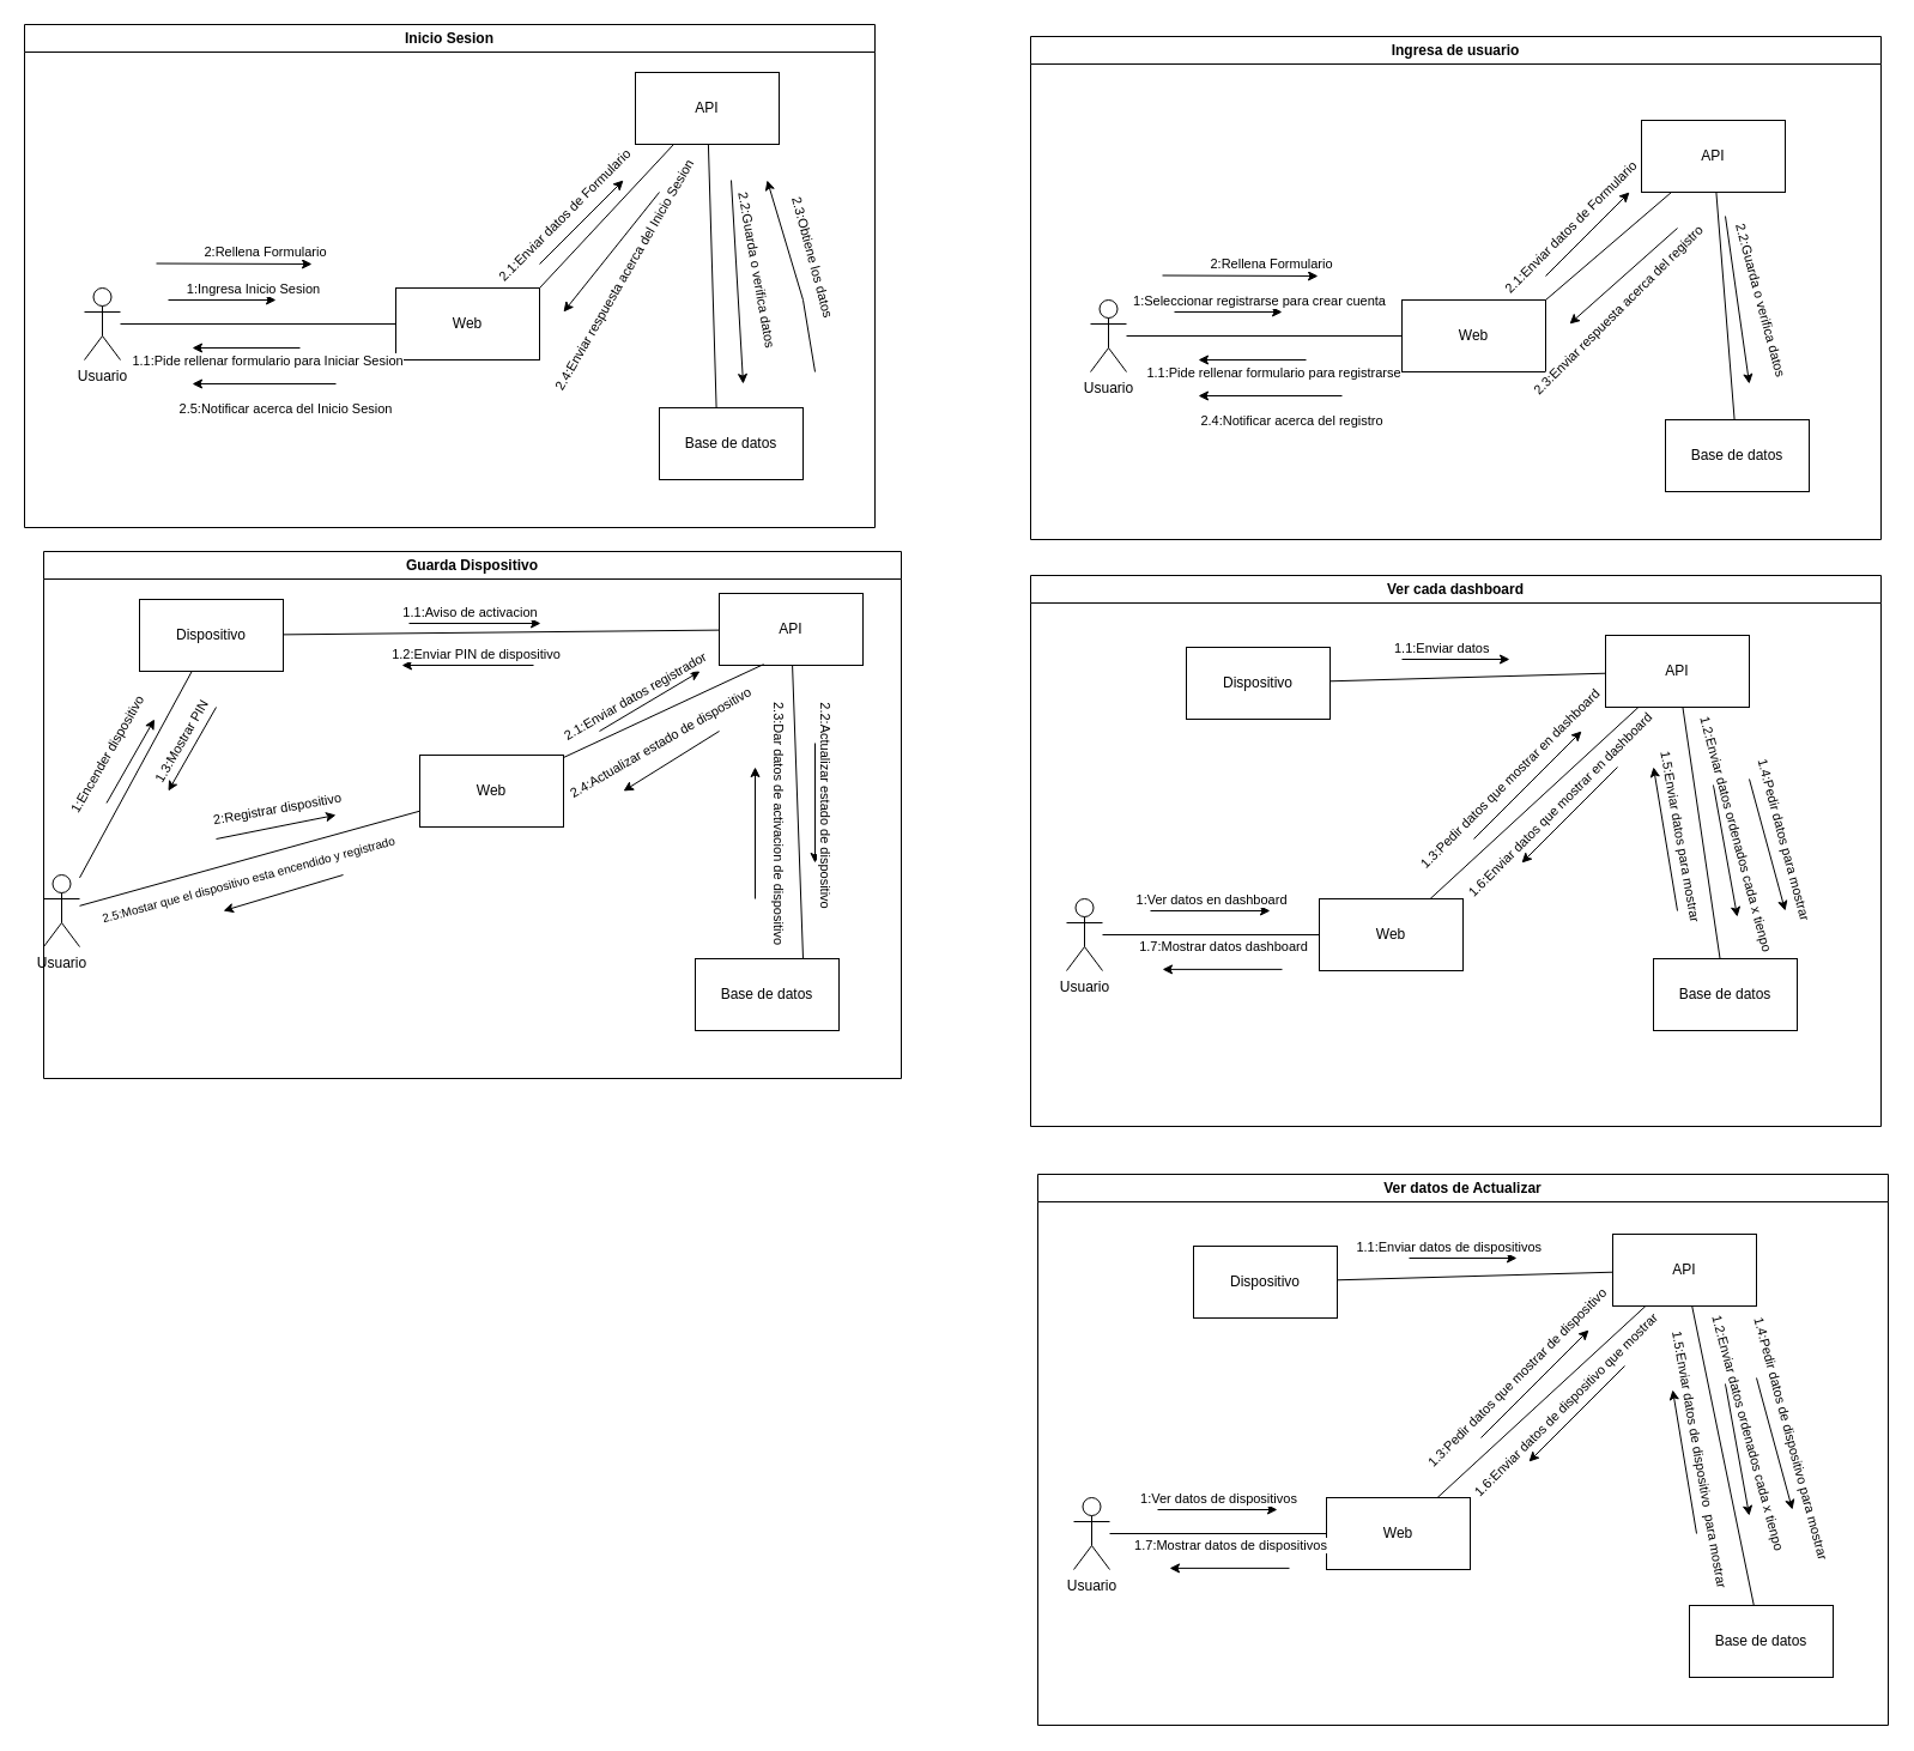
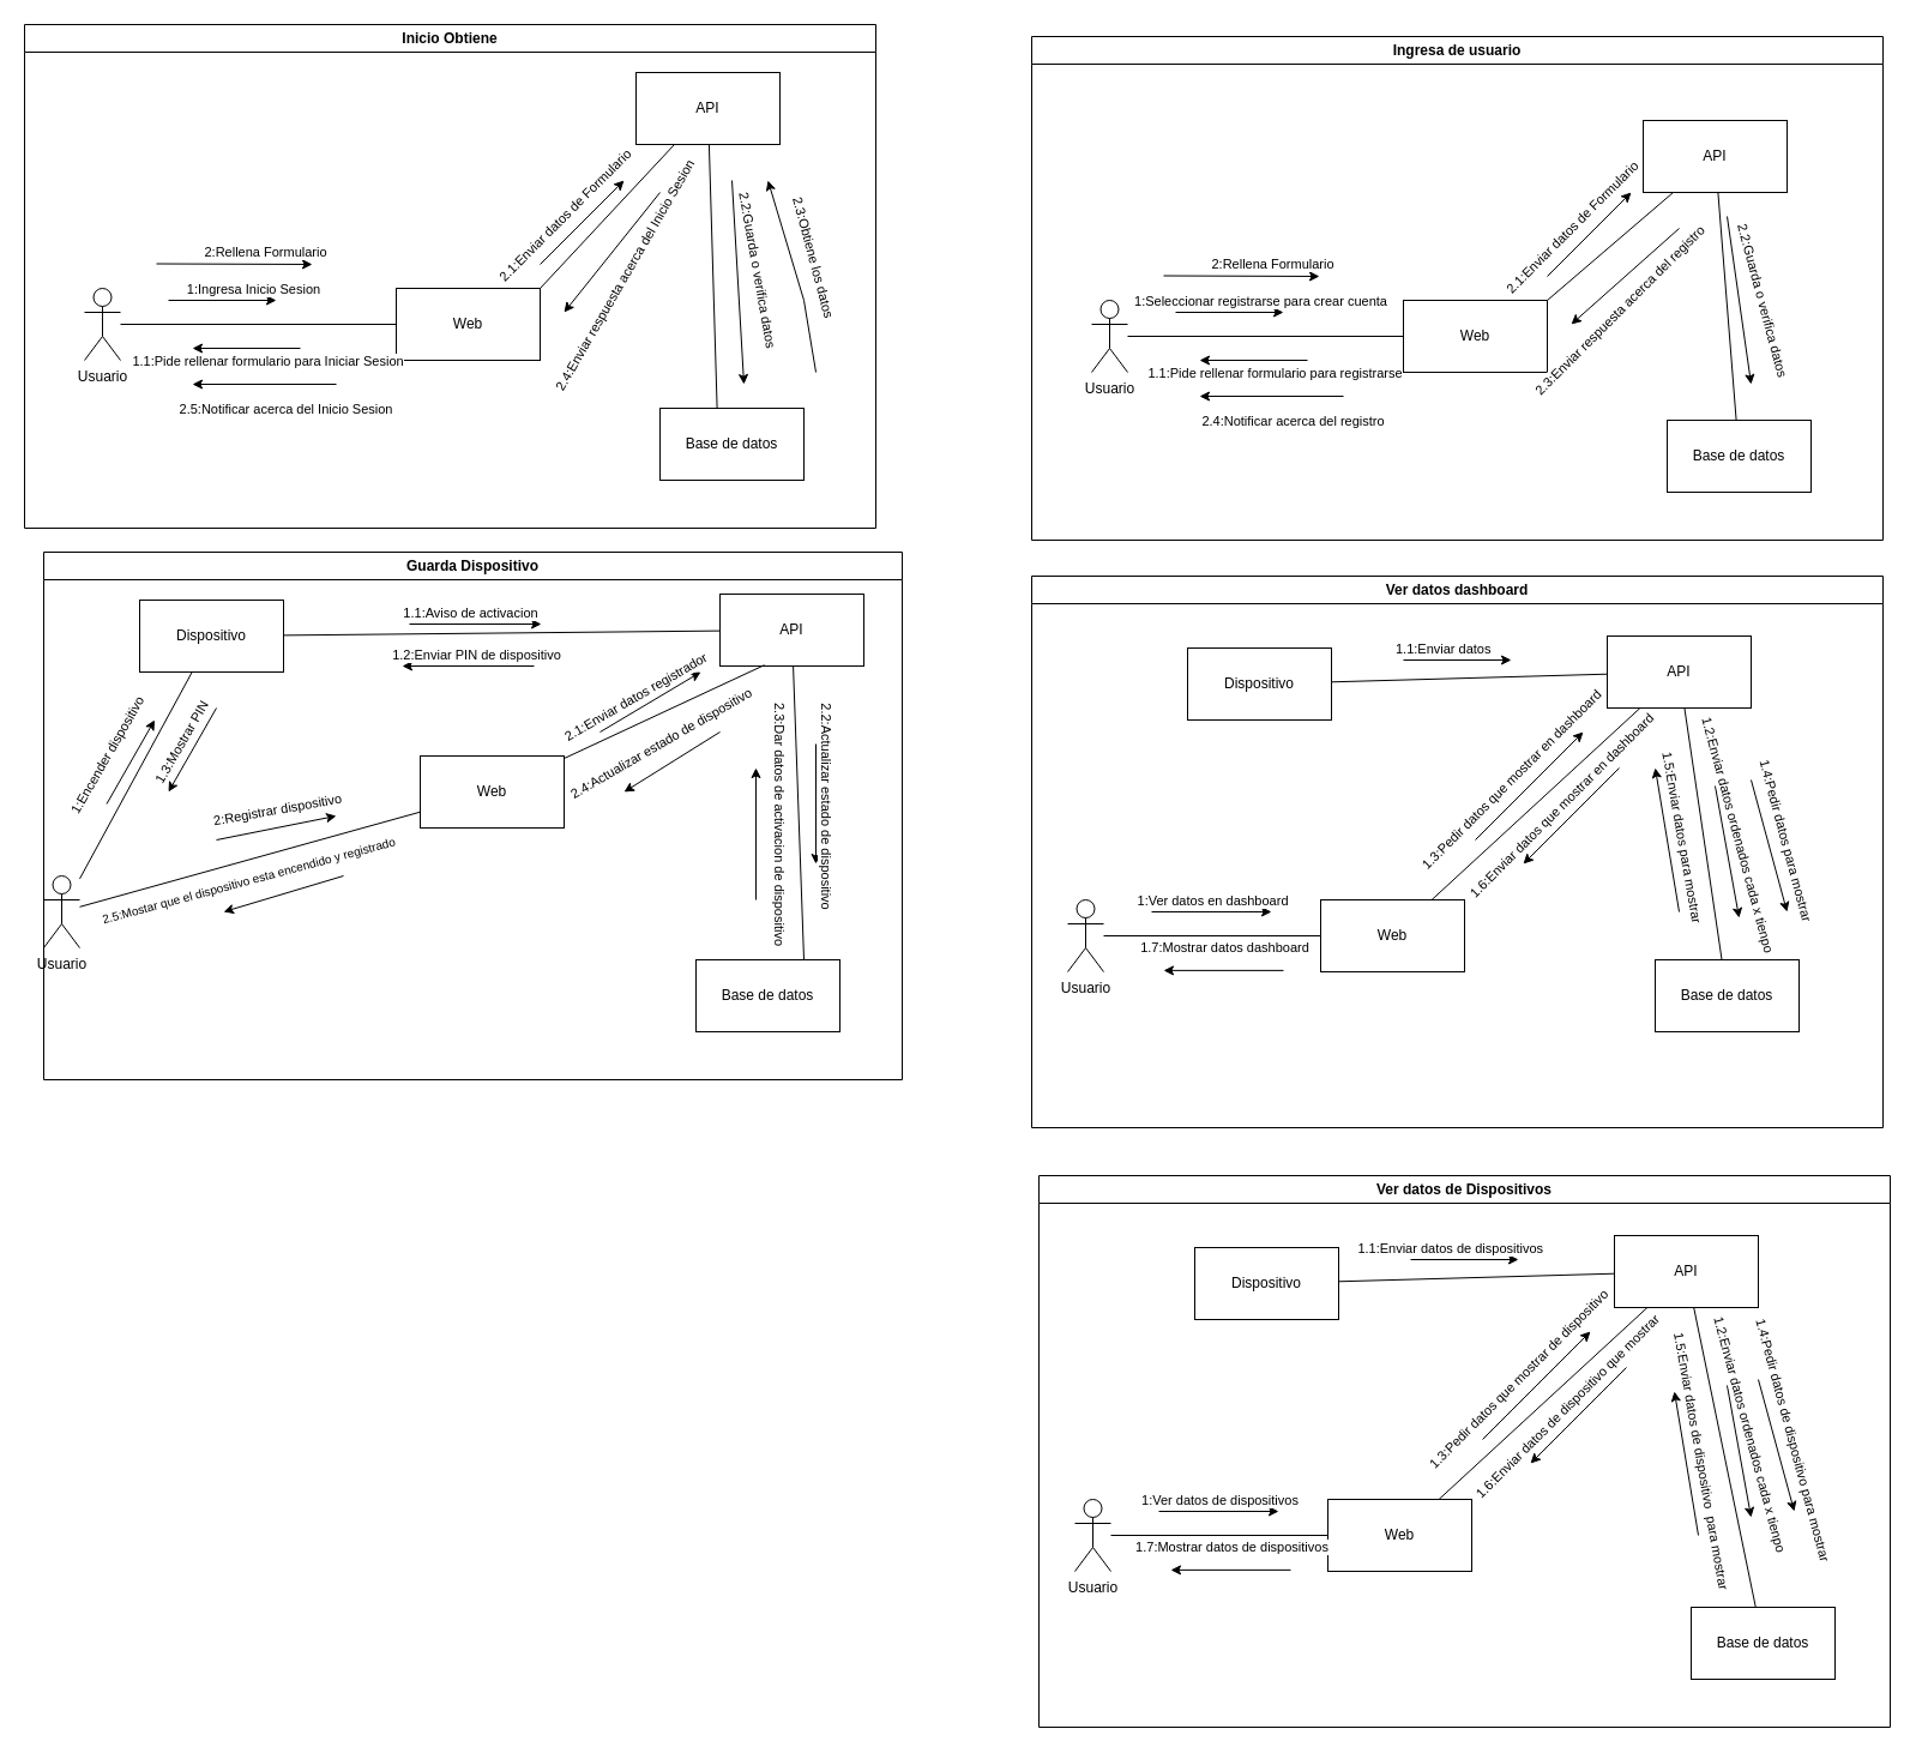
- <mxCell id="24" value="Inicio Sesion" style="swimlane;whiteSpace=wrap;html=1;" parent="1" vertex="1"><mxGeometry x="20" y="20" width="710" height="420" as="geometry" /></mxCell>
+ <mxCell id="24" value="Inicio Obtiene" style="swimlane;whiteSpace=wrap;html=1;" parent="1" vertex="1"><mxGeometry x="20" y="20" width="710" height="420" as="geometry" /></mxCell>
- <mxCell id="79" value="Ver cada dashboard" style="swimlane;whiteSpace=wrap;html=1;" vertex="1" parent="1"><mxGeometry x="860" y="480" width="710" height="460" as="geometry" /></mxCell>
+ <mxCell id="79" value="Ver datos dashboard" style="swimlane;whiteSpace=wrap;html=1;" vertex="1" parent="1"><mxGeometry x="860" y="480" width="710" height="460" as="geometry" /></mxCell>
- <mxCell id="105" value="Ver datos de Actualizar" style="swimlane;whiteSpace=wrap;html=1;" vertex="1" parent="1"><mxGeometry x="866" y="980" width="710" height="460" as="geometry" /></mxCell>
+ <mxCell id="105" value="Ver datos de Dispositivos" style="swimlane;whiteSpace=wrap;html=1;" vertex="1" parent="1"><mxGeometry x="866" y="980" width="710" height="460" as="geometry" /></mxCell>
